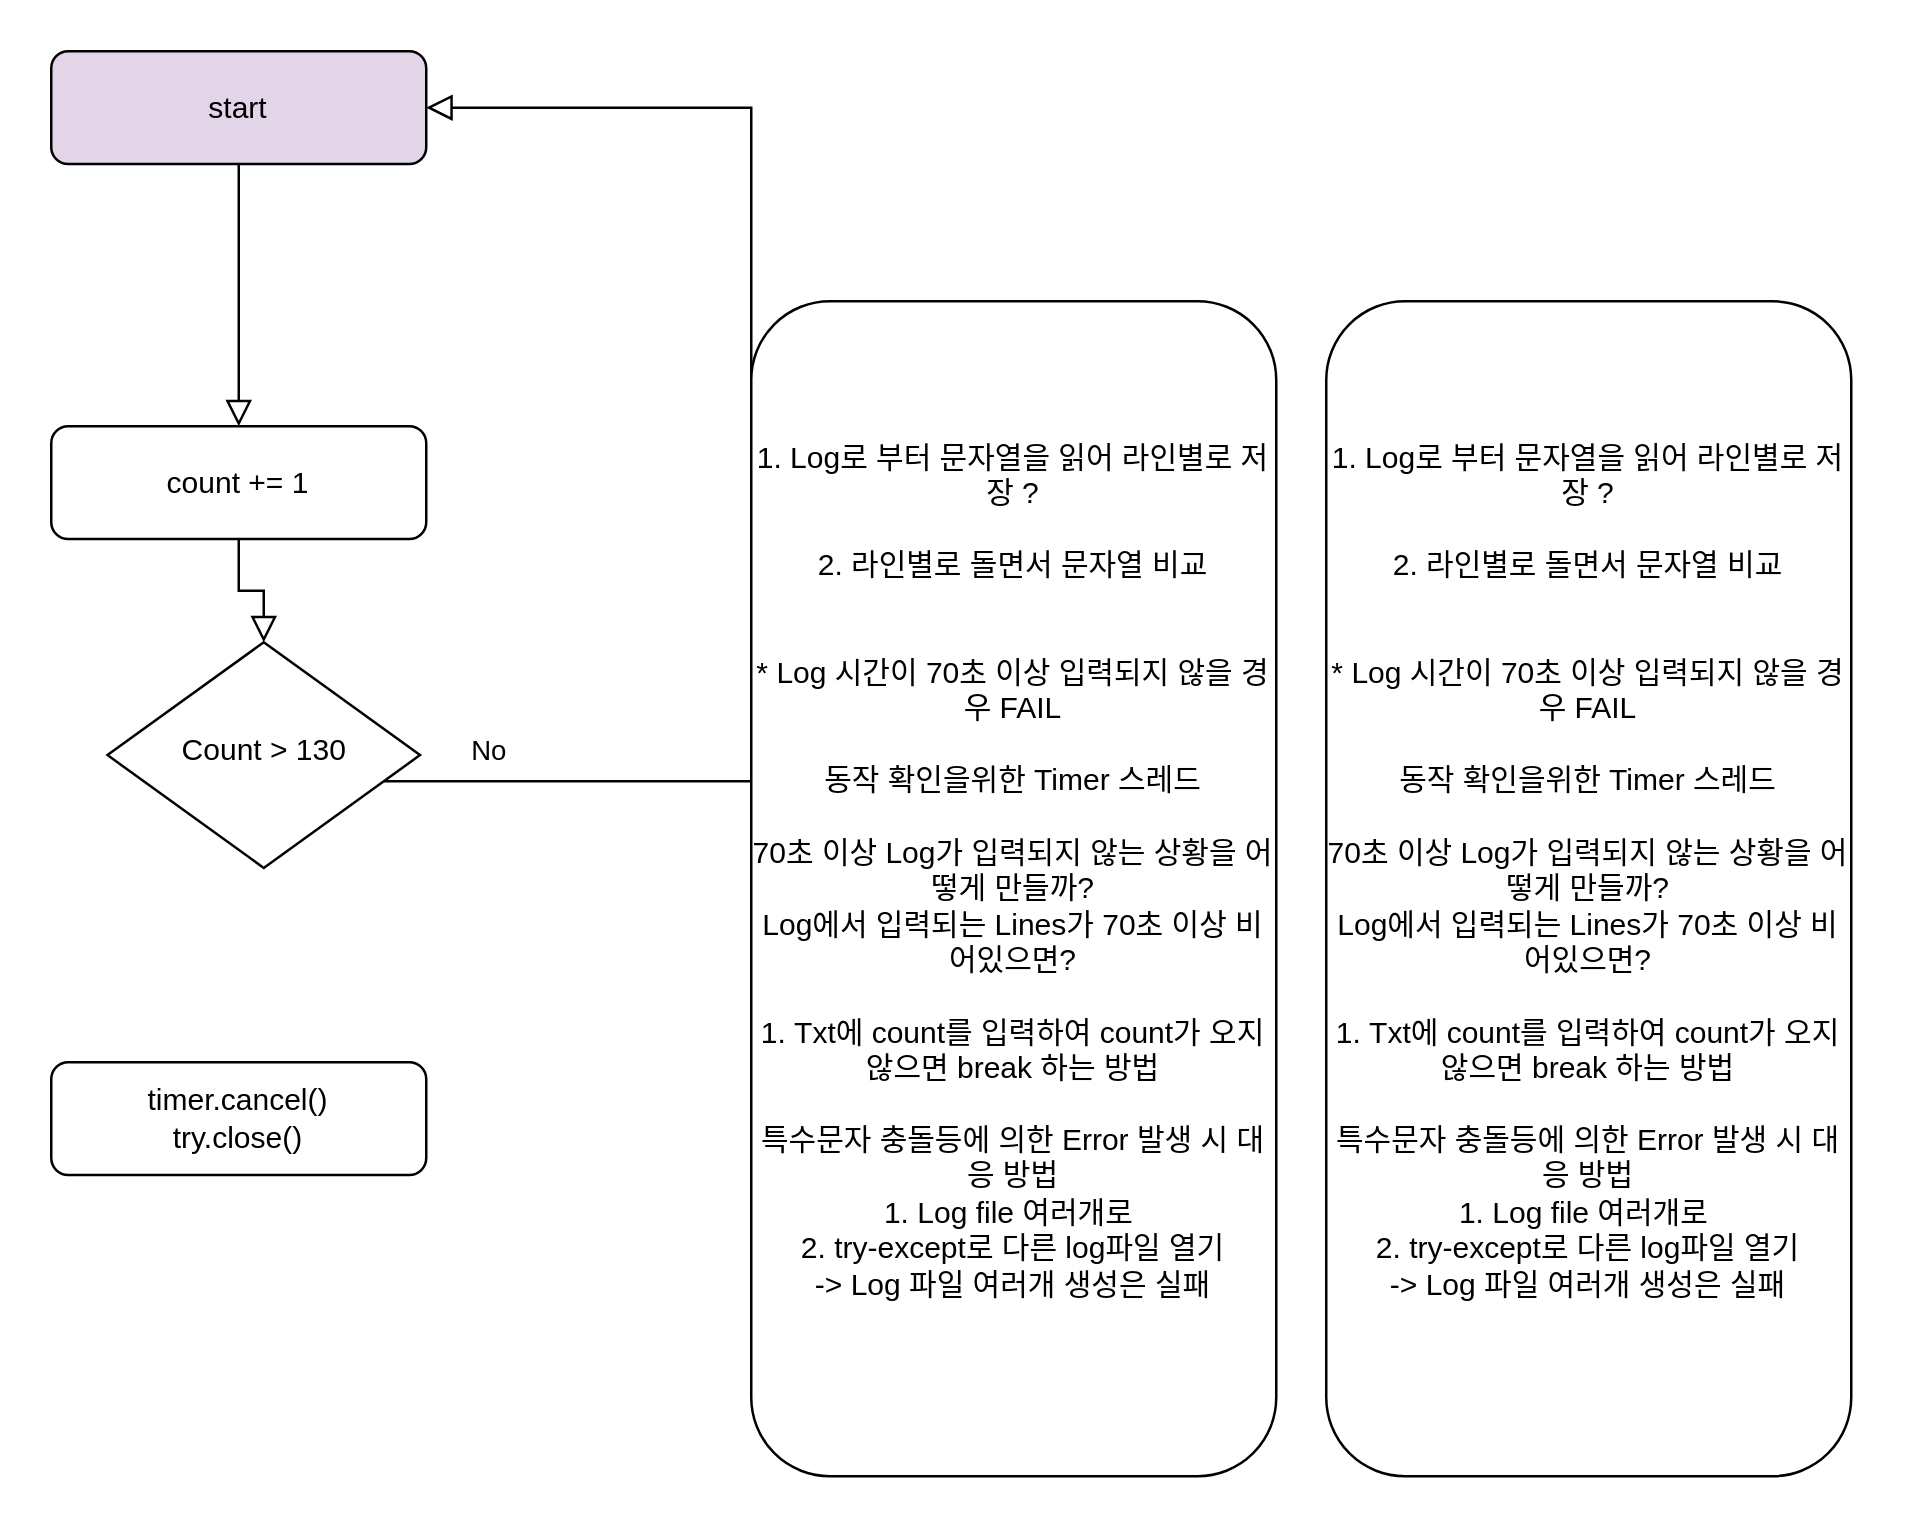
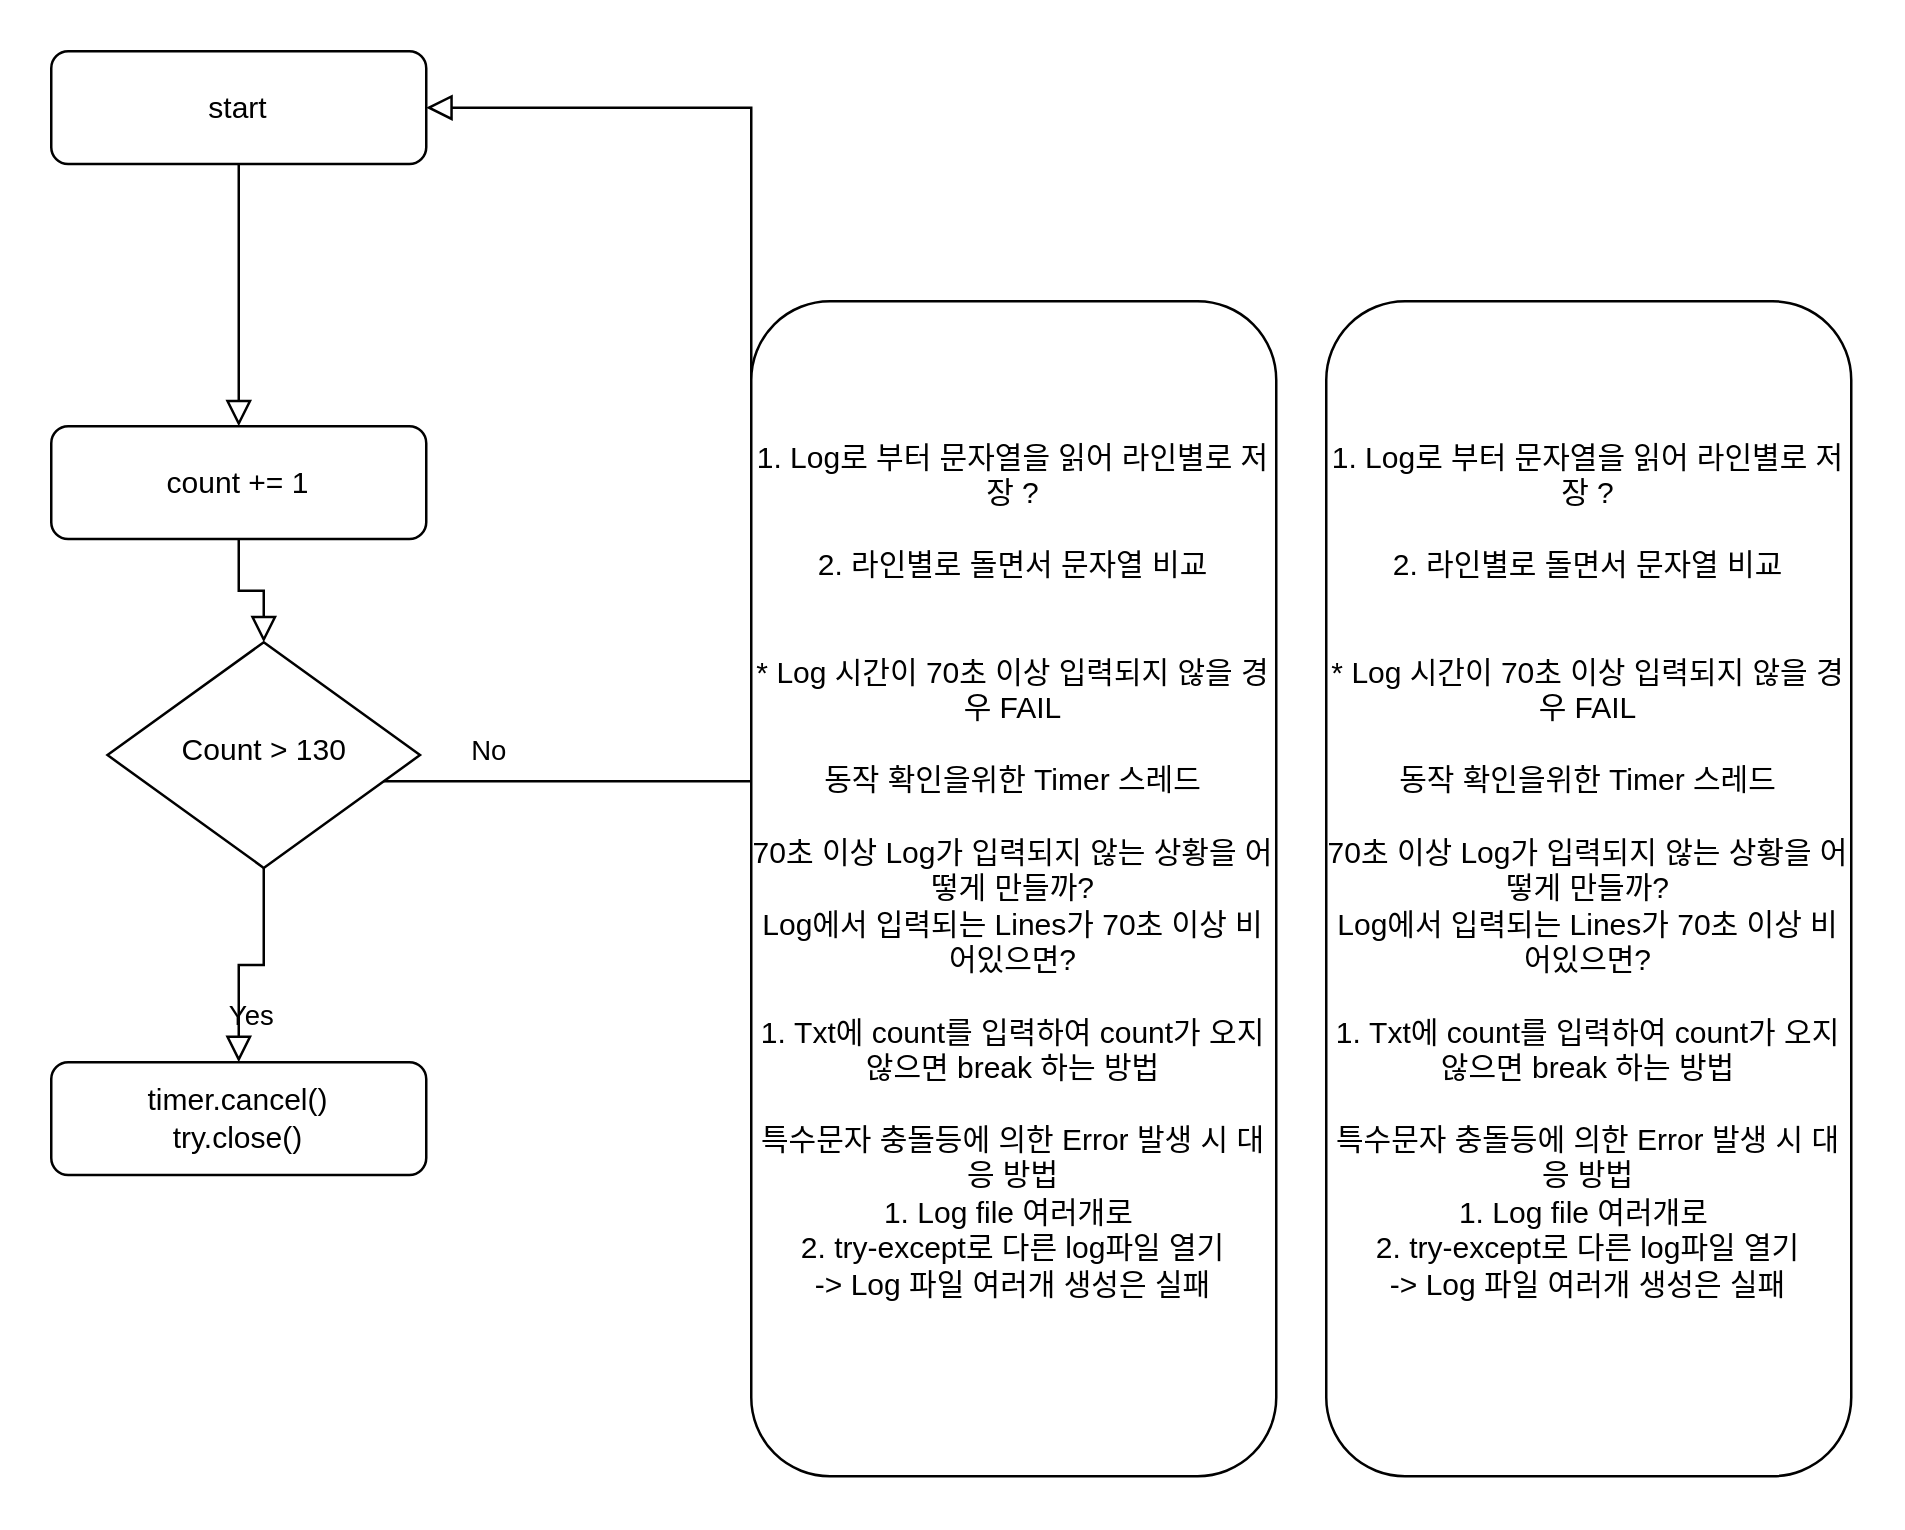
- <mxCell id="4" value="start" style="rounded=1;whiteSpace=wrap;html=1;fontSize=12;glass=0;strokeWidth=1;shadow=0;fillColor=#e1d5e7;" parent="3" vertex="1"><mxGeometry width="150" height="45.128" as="geometry" /></mxCell>
+ <mxCell id="4" value="start" style="rounded=1;whiteSpace=wrap;html=1;fontSize=12;glass=0;strokeWidth=1;shadow=0;" parent="3" vertex="1"><mxGeometry width="150" height="45.128" as="geometry" /></mxCell>
+ <mxCell id="8" value="Yes" style="rounded=0;html=1;jettySize=auto;orthogonalLoop=1;fontSize=11;endArrow=block;endFill=0;endSize=8;strokeWidth=1;shadow=0;labelBackgroundColor=none;edgeStyle=orthogonalEdgeStyle;" parent="3" source="5" target="9" edge="1"><mxGeometry y="20" relative="1" as="geometry"><mxPoint as="offset" /><mxPoint x="75.0" y="381.793" as="targetPoint" /></mxGeometry></mxCell>
